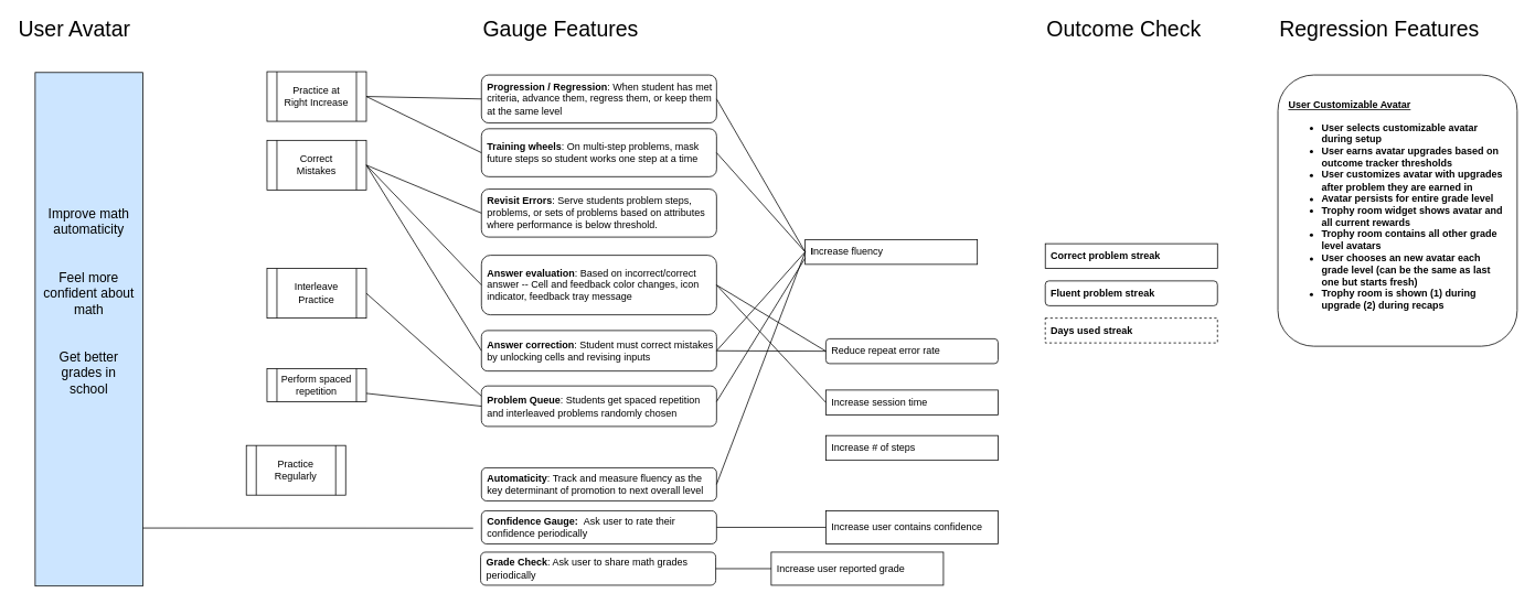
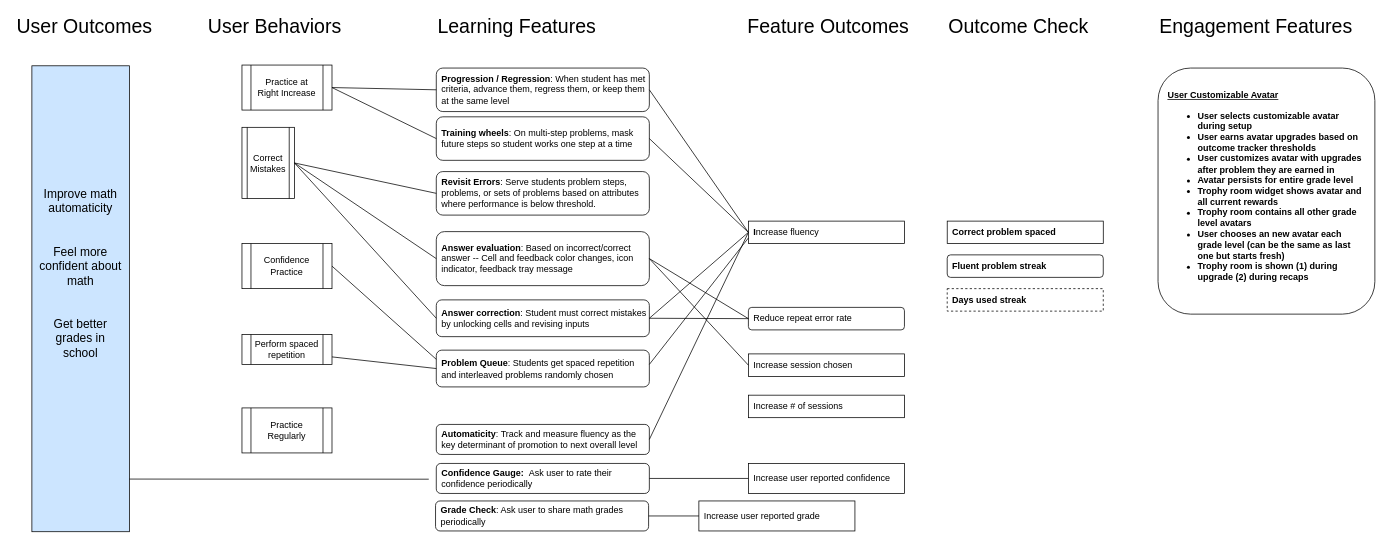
- <mxCell id="10" value="User Avatar" style="text;html=1;align=left;verticalAlign=middle;whiteSpace=wrap;rounded=0;fontSize=26;fontColor=light-dark(#000000, #faf4f4);" parent="1" vertex="1"><mxGeometry x="20" y="20" width="215" height="30" as="geometry" /></mxCell>
+ <mxCell id="10" value="User Outcomes" style="text;html=1;align=left;verticalAlign=middle;whiteSpace=wrap;rounded=0;fontSize=26;fontColor=light-dark(#000000, #faf4f4);" parent="1" vertex="1"><mxGeometry x="20" y="20" width="215" height="30" as="geometry" /></mxCell>
+ <mxCell id="11" value="User Behaviors" style="text;html=1;align=left;verticalAlign=middle;whiteSpace=wrap;rounded=0;fontSize=26;fontColor=light-dark(#000000, #faf4f4);" parent="1" vertex="1"><mxGeometry x="275" y="20" width="240" height="30" as="geometry" /></mxCell>
- <mxCell id="12" value="Gauge Features" style="text;html=1;align=left;verticalAlign=middle;whiteSpace=wrap;rounded=0;fontSize=26;fontColor=light-dark(#000000, #faf4f4);" parent="1" vertex="1"><mxGeometry x="581" y="20" width="250" height="30" as="geometry" /></mxCell>
+ <mxCell id="12" value="Learning Features" style="text;html=1;align=left;verticalAlign=middle;whiteSpace=wrap;rounded=0;fontSize=26;fontColor=light-dark(#000000, #faf4f4);" parent="1" vertex="1"><mxGeometry x="581" y="20" width="250" height="30" as="geometry" /></mxCell>
+ <mxCell id="13" value="Feature Outcomes" style="text;html=1;align=left;verticalAlign=middle;whiteSpace=wrap;rounded=0;fontSize=26;fontColor=light-dark(#000000, #faf4f4);" parent="1" vertex="1"><mxGeometry x="994" y="20" width="228" height="30" as="geometry" /></mxCell>
- <mxCell id="46" value="Regression Features" style="text;html=1;align=left;verticalAlign=middle;whiteSpace=wrap;rounded=0;fontSize=26;fontColor=light-dark(#000000, #faf4f4);" vertex="1" parent="1"><mxGeometry x="1543" y="20" width="284" height="30" as="geometry" /></mxCell>
+ <mxCell id="46" value="Engagement Features" style="text;html=1;align=left;verticalAlign=middle;whiteSpace=wrap;rounded=0;fontSize=26;fontColor=light-dark(#000000, #faf4f4);" vertex="1" parent="1"><mxGeometry x="1543" y="20" width="284" height="30" as="geometry" /></mxCell>
- <mxCell id="4" value="Correct Mistakes" style="shape=process;whiteSpace=wrap;html=1;backgroundOutline=1;spacingLeft=4;spacingRight=4;fontColor=light-dark(#000000, #faf4f4);" parent="1" vertex="1"><mxGeometry x="322" y="169" width="120" height="60" as="geometry" /></mxCell>
+ <mxCell id="4" value="Correct Mistakes" style="shape=process;whiteSpace=wrap;html=1;backgroundOutline=1;spacingLeft=4;spacingRight=4;fontColor=light-dark(#000000, #faf4f4);" parent="1" vertex="1"><mxGeometry x="322" y="169" width="70" height="95" as="geometry" /></mxCell>
- <mxCell id="15" value="&lt;b&gt;I&lt;/b&gt;ncrease fluency" style="rounded=0;whiteSpace=wrap;html=1;align=left;spacingLeft=5;fontStyle=0;fontColor=light-dark(#000000, #faf4f4);" parent="1" vertex="1"><mxGeometry x="972" y="289" width="208" height="30" as="geometry" /></mxCell>
+ <mxCell id="15" value="&lt;b&gt;I&lt;/b&gt;ncrease fluency" style="rounded=0;whiteSpace=wrap;html=1;align=left;spacingLeft=5;fontStyle=0;fontColor=light-dark(#000000, #faf4f4);" parent="1" vertex="1"><mxGeometry x="997" y="294" width="208" height="30" as="geometry" /></mxCell>
- <mxCell id="49" value="&lt;b&gt;Correct problem streak&lt;/b&gt;" style="rounded=0;whiteSpace=wrap;html=1;align=left;spacingLeft=5;fontStyle=0;fontColor=light-dark(#000000, #faf4f4);" vertex="1" parent="1"><mxGeometry x="1262" y="294" width="208" height="30" as="geometry" /></mxCell>
+ <mxCell id="49" value="&lt;b&gt;Correct problem spaced&lt;/b&gt;" style="rounded=0;whiteSpace=wrap;html=1;align=left;spacingLeft=5;fontStyle=0;fontColor=light-dark(#000000, #faf4f4);" vertex="1" parent="1"><mxGeometry x="1262" y="294" width="208" height="30" as="geometry" /></mxCell>
- <mxCell id="7" value="Interleave Practice" style="shape=process;whiteSpace=wrap;html=1;backgroundOutline=1;spacingLeft=4;spacingRight=4;fontColor=light-dark(#000000, #faf4f4);" parent="1" vertex="1"><mxGeometry x="322" y="324" width="120" height="60" as="geometry" /></mxCell>
+ <mxCell id="7" value="Confidence Practice" style="shape=process;whiteSpace=wrap;html=1;backgroundOutline=1;spacingLeft=4;spacingRight=4;fontColor=light-dark(#000000, #faf4f4);" parent="1" vertex="1"><mxGeometry x="322" y="324" width="120" height="60" as="geometry" /></mxCell>
- <mxCell id="27" value="Increase session time" style="rounded=0;whiteSpace=wrap;html=1;align=left;spacingLeft=5;fontStyle=0;fontColor=light-dark(#000000, #faf4f4);" parent="1" vertex="1"><mxGeometry x="997" y="471" width="208" height="30" as="geometry" /></mxCell>
+ <mxCell id="27" value="Increase session chosen" style="rounded=0;whiteSpace=wrap;html=1;align=left;spacingLeft=5;fontStyle=0;fontColor=light-dark(#000000, #faf4f4);" parent="1" vertex="1"><mxGeometry x="997" y="471" width="208" height="30" as="geometry" /></mxCell>
- <mxCell id="45" value="Increase # of steps" style="rounded=0;whiteSpace=wrap;html=1;align=left;spacingLeft=5;fontStyle=0;fontColor=light-dark(#000000, #faf4f4);" vertex="1" parent="1"><mxGeometry x="997" y="526" width="208" height="30" as="geometry" /></mxCell>
+ <mxCell id="45" value="Increase # of sessions" style="rounded=0;whiteSpace=wrap;html=1;align=left;spacingLeft=5;fontStyle=0;fontColor=light-dark(#000000, #faf4f4);" vertex="1" parent="1"><mxGeometry x="997" y="526" width="208" height="30" as="geometry" /></mxCell>
- <mxCell id="3" value="Practice Regularly" style="shape=process;whiteSpace=wrap;html=1;backgroundOutline=1;spacingLeft=4;spacingRight=4;fontColor=light-dark(#000000, #faf4f4);" parent="1" vertex="1"><mxGeometry x="297" y="538" width="120" height="60" as="geometry" /></mxCell>
+ <mxCell id="3" value="Practice Regularly" style="shape=process;whiteSpace=wrap;html=1;backgroundOutline=1;spacingLeft=4;spacingRight=4;fontColor=light-dark(#000000, #faf4f4);" parent="1" vertex="1"><mxGeometry x="322" y="543" width="120" height="60" as="geometry" /></mxCell>
- <mxCell id="32" value="Increase user contains confidence" style="rounded=0;whiteSpace=wrap;html=1;align=left;spacingLeft=5;fontStyle=0;fontColor=light-dark(#000000, #faf4f4);" parent="1" vertex="1"><mxGeometry x="997" y="617" width="208" height="40" as="geometry" /></mxCell>
+ <mxCell id="32" value="Increase user reported confidence" style="rounded=0;whiteSpace=wrap;html=1;align=left;spacingLeft=5;fontStyle=0;fontColor=light-dark(#000000, #faf4f4);" parent="1" vertex="1"><mxGeometry x="997" y="617" width="208" height="40" as="geometry" /></mxCell>
